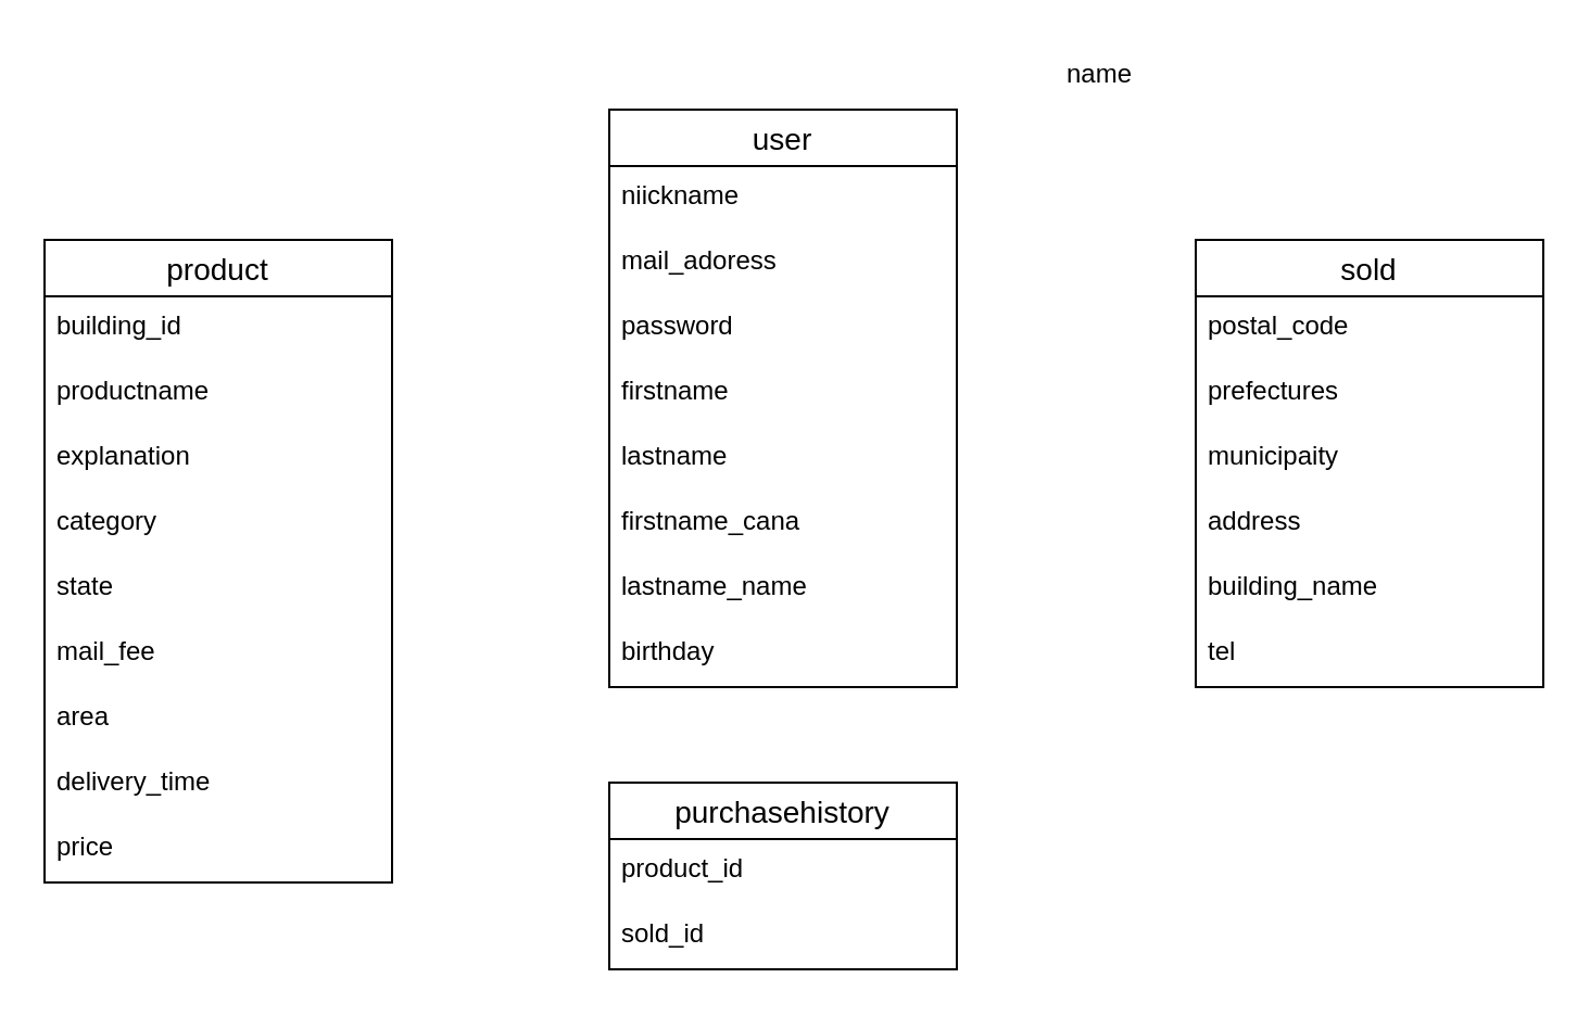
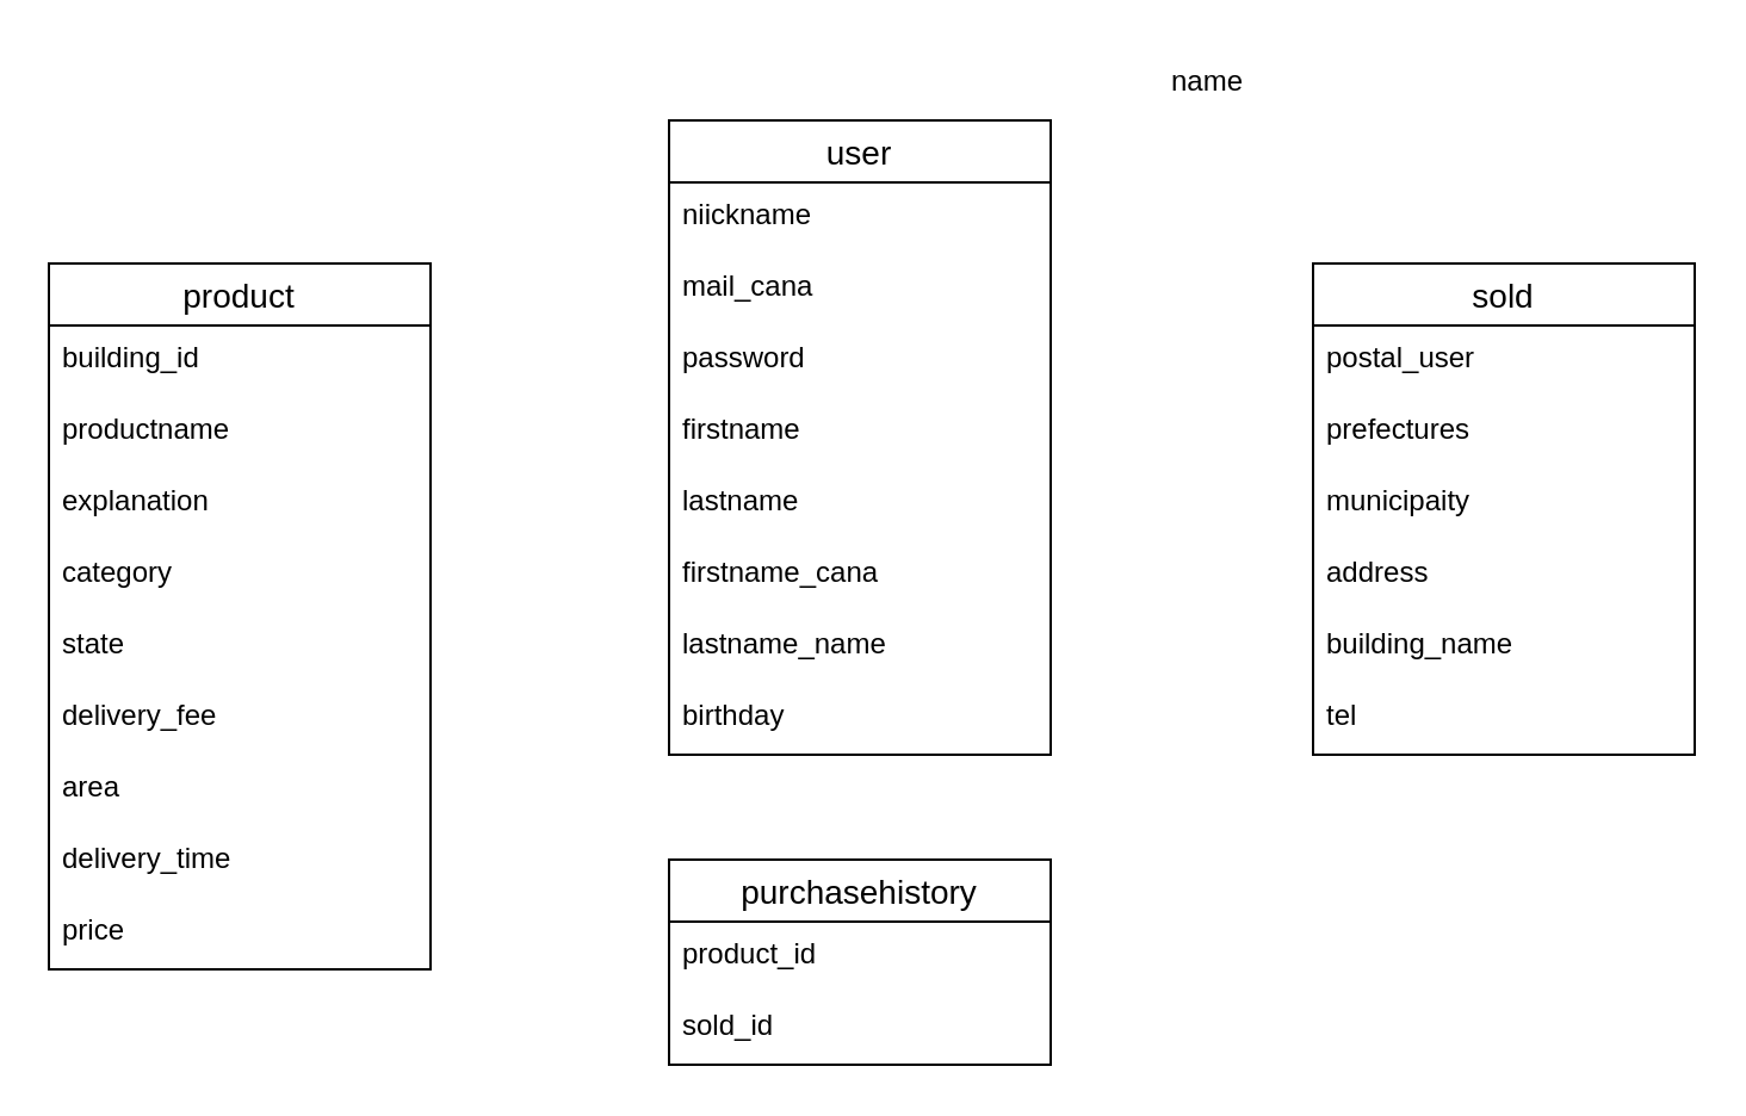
- <mxCell id="4" value="mail_adoress" style="text;strokeColor=none;fillColor=none;spacingLeft=4;spacingRight=4;overflow=hidden;rotatable=0;points=[[0,0.5],[1,0.5]];portConstraint=eastwest;fontSize=12;" parent="2" vertex="1"><mxGeometry y="56" width="160" height="30" as="geometry" /></mxCell>
+ <mxCell id="4" value="mail_cana" style="text;strokeColor=none;fillColor=none;spacingLeft=4;spacingRight=4;overflow=hidden;rotatable=0;points=[[0,0.5],[1,0.5]];portConstraint=eastwest;fontSize=12;" parent="2" vertex="1"><mxGeometry y="56" width="160" height="30" as="geometry" /></mxCell>
- <mxCell id="22" value="postal_code" style="text;strokeColor=none;fillColor=none;spacingLeft=4;spacingRight=4;overflow=hidden;rotatable=0;points=[[0,0.5],[1,0.5]];portConstraint=eastwest;fontSize=12;startSize=26;html=0;" parent="21" vertex="1"><mxGeometry y="26" width="160" height="30" as="geometry" /></mxCell>
+ <mxCell id="22" value="postal_user" style="text;strokeColor=none;fillColor=none;spacingLeft=4;spacingRight=4;overflow=hidden;rotatable=0;points=[[0,0.5],[1,0.5]];portConstraint=eastwest;fontSize=12;startSize=26;html=0;" parent="21" vertex="1"><mxGeometry y="26" width="160" height="30" as="geometry" /></mxCell>
- <mxCell id="17" value="mail_fee" style="text;strokeColor=none;fillColor=none;spacingLeft=4;spacingRight=4;overflow=hidden;rotatable=0;points=[[0,0.5],[1,0.5]];portConstraint=eastwest;fontSize=12;startSize=26;html=0;" parent="11" vertex="1"><mxGeometry y="176" width="160" height="30" as="geometry" /></mxCell>
+ <mxCell id="17" value="delivery_fee" style="text;strokeColor=none;fillColor=none;spacingLeft=4;spacingRight=4;overflow=hidden;rotatable=0;points=[[0,0.5],[1,0.5]];portConstraint=eastwest;fontSize=12;startSize=26;html=0;" parent="11" vertex="1"><mxGeometry y="176" width="160" height="30" as="geometry" /></mxCell>
